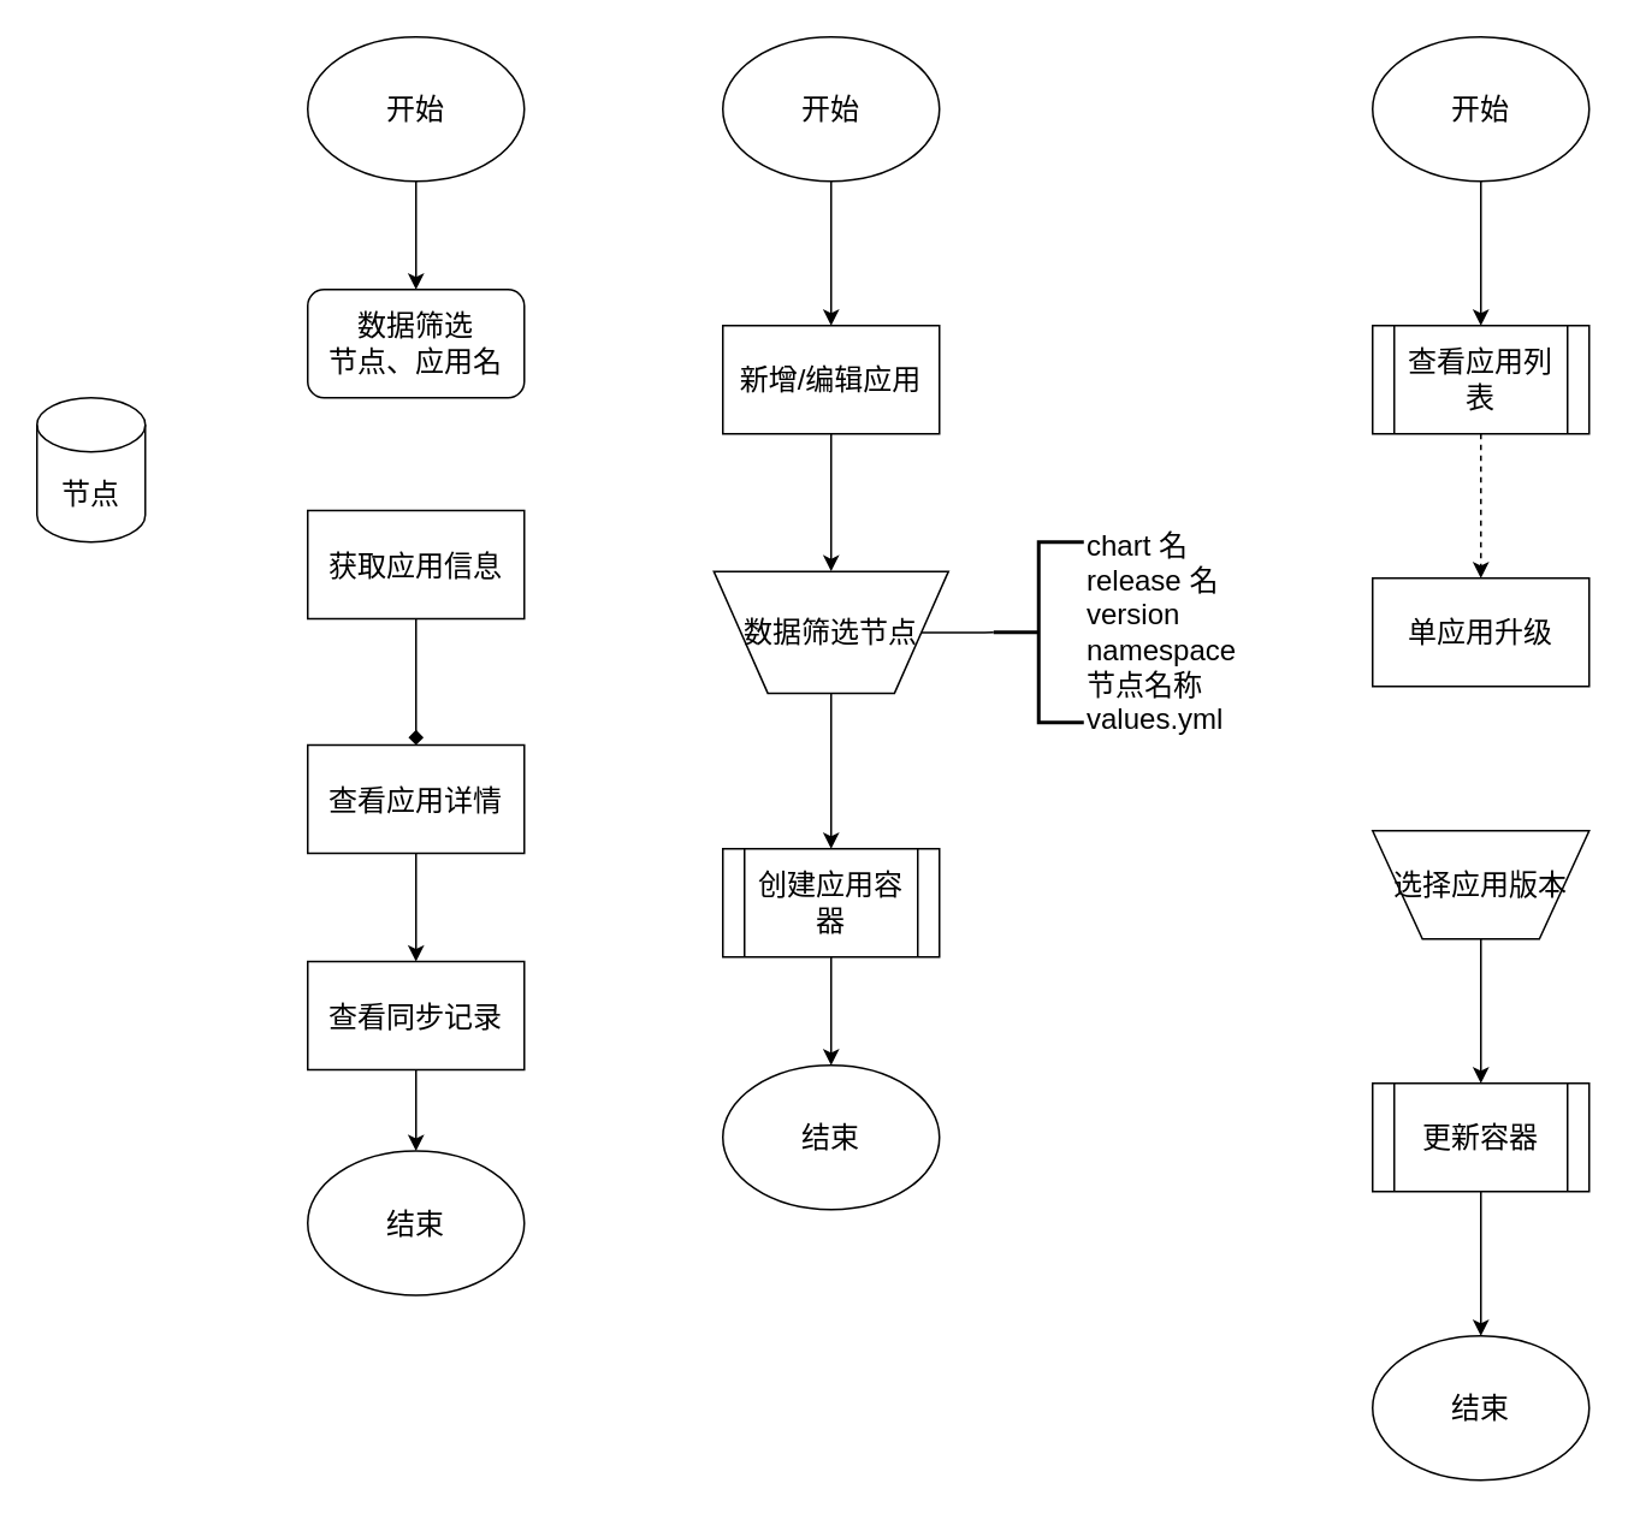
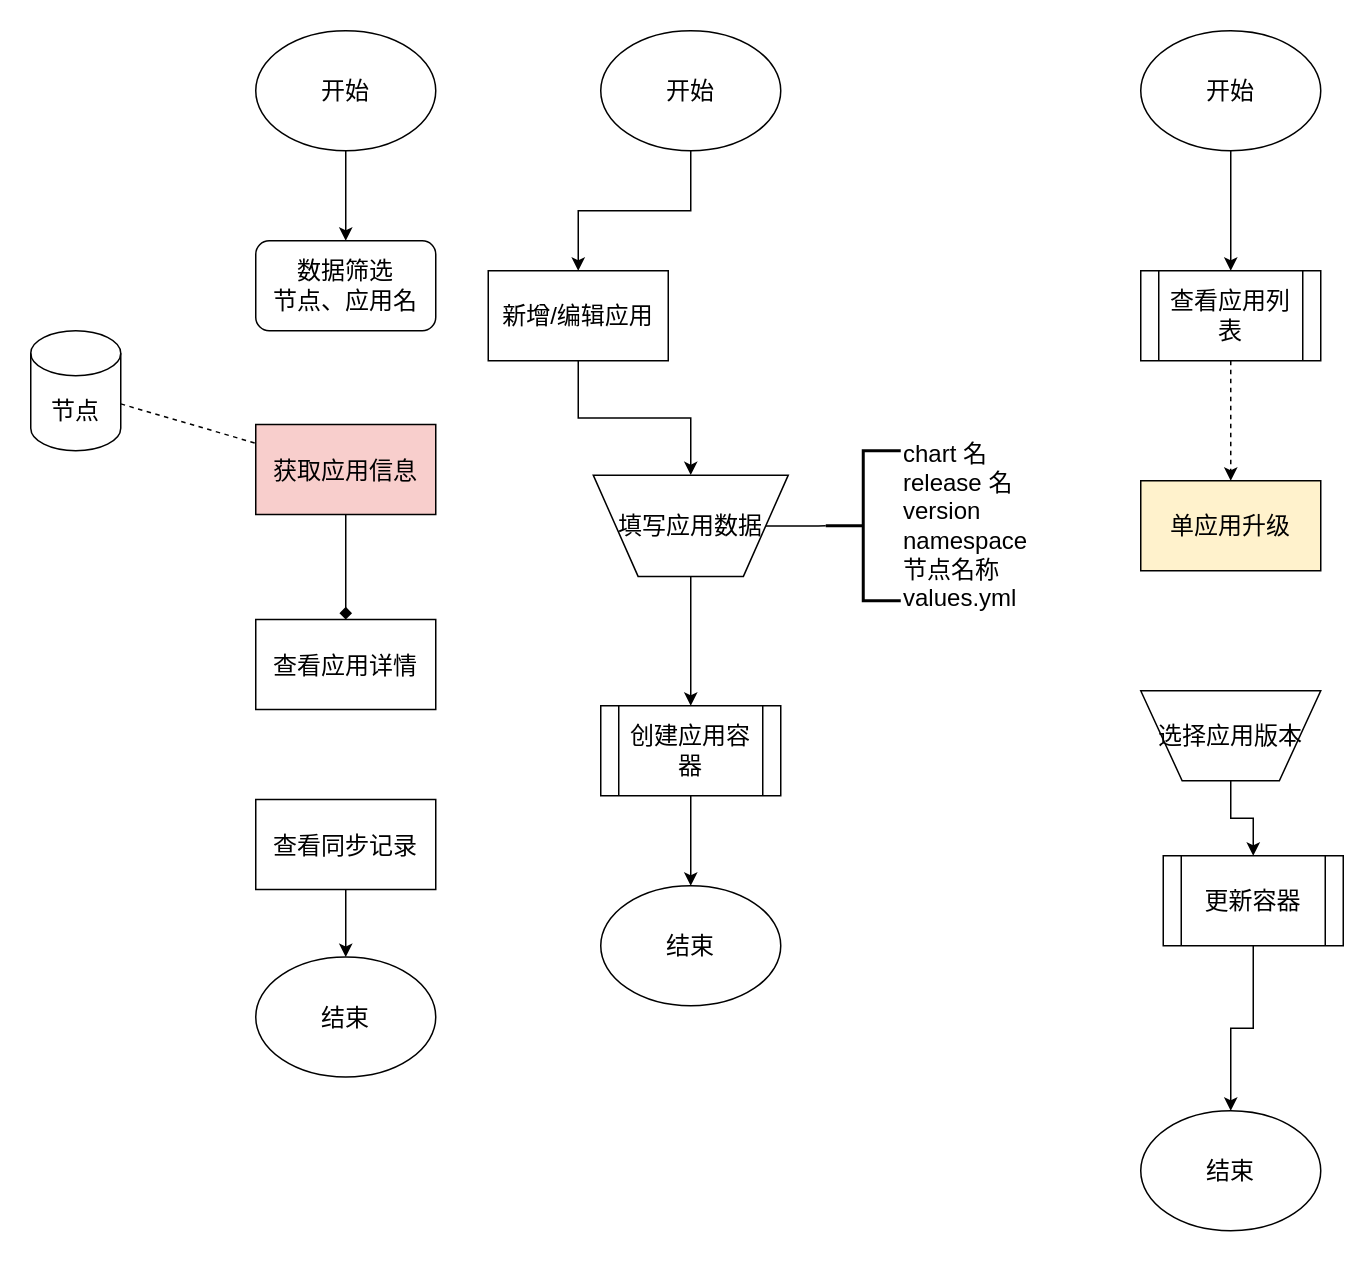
- <mxCell id="15" value="新增/编辑应用" style="whiteSpace=wrap;html=1;fontSize=16;" vertex="1" parent="1"><mxGeometry x="400" y="180" width="120" height="60" as="geometry" /></mxCell>
+ <mxCell id="15" value="新增/编辑应用" style="whiteSpace=wrap;html=1;fontSize=16;" vertex="1" parent="1"><mxGeometry x="325" y="180" width="120" height="60" as="geometry" /></mxCell>
+ <mxCell id="7" style="rounded=0;orthogonalLoop=1;jettySize=auto;html=1;endArrow=none;endFill=0;dashed=1;fontSize=16;" edge="1" parent="1" source="8" target="4"><mxGeometry relative="1" as="geometry"><mxPoint x="338.462" y="780" as="targetPoint" /></mxGeometry></mxCell>
- <mxCell id="4" value="获取应用信息" style="whiteSpace=wrap;html=1;fontSize=16;" vertex="1" parent="1"><mxGeometry x="170" y="282.5" width="120" height="60" as="geometry" /></mxCell>
+ <mxCell id="4" value="获取应用信息" style="whiteSpace=wrap;html=1;fontSize=16;fillColor=#f8cecc;" vertex="1" parent="1"><mxGeometry x="170" y="282.5" width="120" height="60" as="geometry" /></mxCell>
- <mxCell id="18" value="数据筛选节点" style="verticalLabelPosition=middle;verticalAlign=middle;html=1;shape=trapezoid;perimeter=trapezoidPerimeter;whiteSpace=wrap;size=0.23;arcSize=10;flipV=1;labelPosition=center;align=center;fontSize=16;" vertex="1" parent="1"><mxGeometry x="395" y="316.25" width="130" height="67.5" as="geometry" /></mxCell>
+ <mxCell id="18" value="填写应用数据" style="verticalLabelPosition=middle;verticalAlign=middle;html=1;shape=trapezoid;perimeter=trapezoidPerimeter;whiteSpace=wrap;size=0.23;arcSize=10;flipV=1;labelPosition=center;align=center;fontSize=16;" vertex="1" parent="1"><mxGeometry x="395" y="316.25" width="130" height="67.5" as="geometry" /></mxCell>
- <mxCell id="27" value="单应用升级" style="whiteSpace=wrap;html=1;fontSize=16;" vertex="1" parent="1"><mxGeometry x="760" y="320" width="120" height="60" as="geometry" /></mxCell>
+ <mxCell id="27" value="单应用升级" style="whiteSpace=wrap;html=1;fontSize=16;fillColor=#fff2cc;" vertex="1" parent="1"><mxGeometry x="760" y="320" width="120" height="60" as="geometry" /></mxCell>
- <mxCell id="5" value="" style="edgeStyle=orthogonalEdgeStyle;rounded=0;orthogonalLoop=1;jettySize=auto;html=1;fontSize=16;" edge="1" parent="1" source="6" target="10"><mxGeometry relative="1" as="geometry" /></mxCell>
- <mxCell id="33" value="更新容器" style="shape=process;whiteSpace=wrap;html=1;backgroundOutline=1;fontSize=16;" vertex="1" parent="1"><mxGeometry x="760" y="600" width="120" height="60" as="geometry" /></mxCell>
+ <mxCell id="33" value="更新容器" style="shape=process;whiteSpace=wrap;html=1;backgroundOutline=1;fontSize=16;" vertex="1" parent="1"><mxGeometry x="775" y="570" width="120" height="60" as="geometry" /></mxCell>
